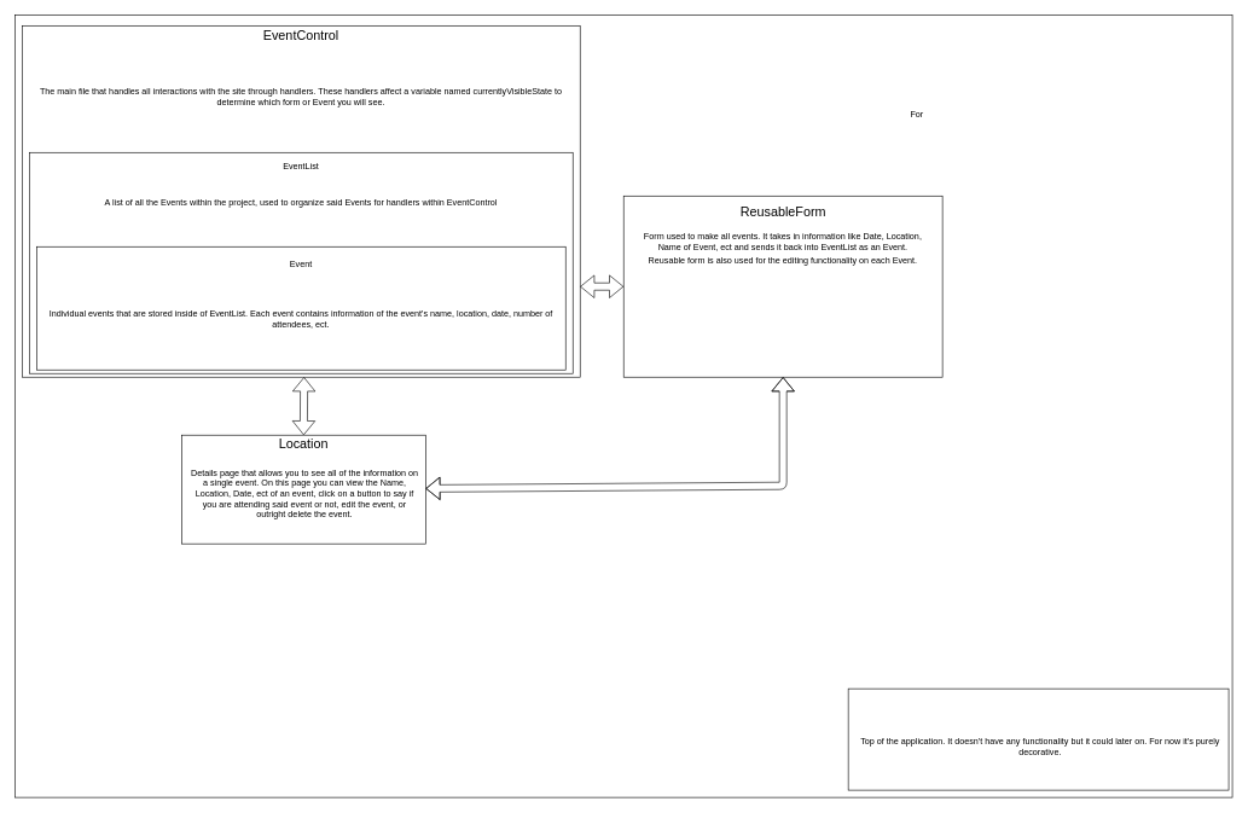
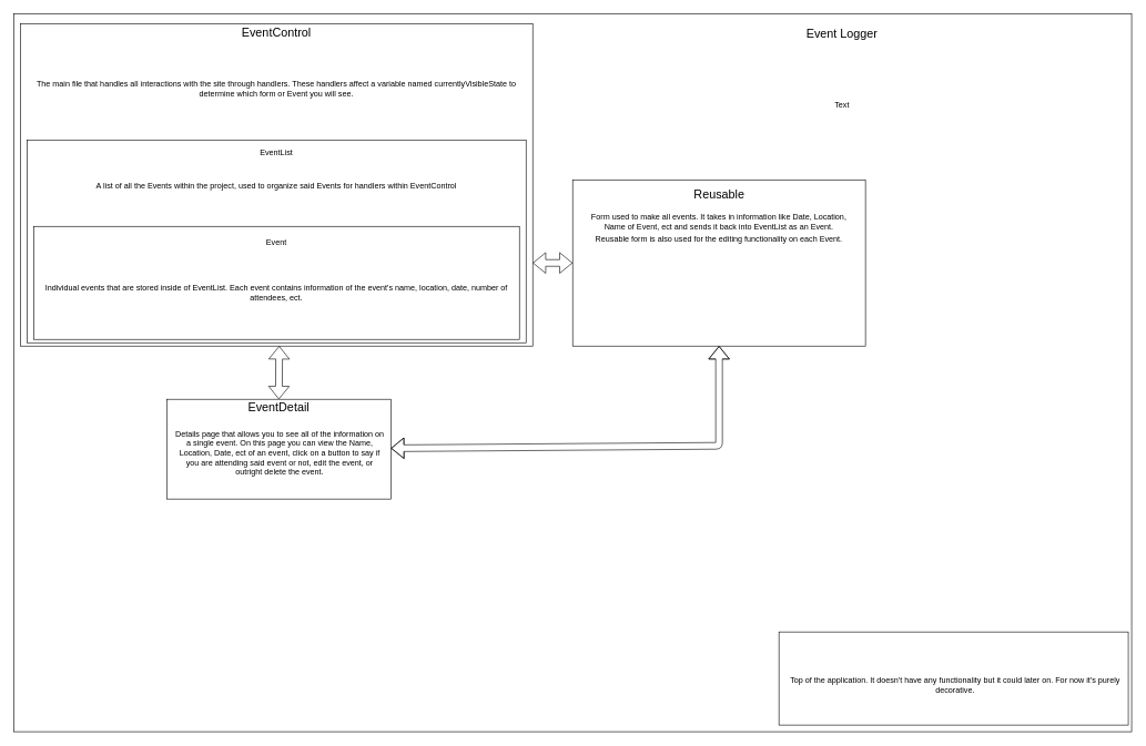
+ <mxCell id="4" value="Event Logger" style="text;html=1;strokeColor=none;fillColor=none;align=center;verticalAlign=middle;whiteSpace=wrap;rounded=0;fontSize=18;" parent="2" vertex="1"><mxGeometry x="1135" y="15" width="220" height="30" as="geometry" /></mxCell>
- <mxCell id="17" value="For" style="text;html=1;strokeColor=none;fillColor=none;align=center;verticalAlign=middle;whiteSpace=wrap;rounded=0;" parent="2" vertex="1"><mxGeometry x="820" y="45" width="850" height="185" as="geometry" /></mxCell>
+ <mxCell id="17" value="Text" style="text;html=1;strokeColor=none;fillColor=none;align=center;verticalAlign=middle;whiteSpace=wrap;rounded=0;" parent="2" vertex="1"><mxGeometry x="820" y="45" width="850" height="185" as="geometry" /></mxCell>
- <mxCell id="7" value="ReusableForm" style="text;html=1;strokeColor=none;fillColor=none;align=center;verticalAlign=middle;whiteSpace=wrap;rounded=0;fontSize=18;" parent="5" vertex="1"><mxGeometry x="146.736" y="8.929" width="146.528" height="26.786" as="geometry" /></mxCell>
+ <mxCell id="7" value="Reusable" style="text;html=1;strokeColor=none;fillColor=none;align=center;verticalAlign=middle;whiteSpace=wrap;rounded=0;fontSize=18;" parent="5" vertex="1"><mxGeometry x="146.736" y="8.929" width="146.528" height="26.786" as="geometry" /></mxCell>
- <mxCell id="11" value="Location" style="text;html=1;strokeColor=none;fillColor=none;align=center;verticalAlign=middle;whiteSpace=wrap;rounded=0;fontSize=18;" parent="9" vertex="1"><mxGeometry x="121.979" y="5.357" width="93.043" height="16.071" as="geometry" /></mxCell>
+ <mxCell id="11" value="EventDetail" style="text;html=1;strokeColor=none;fillColor=none;align=center;verticalAlign=middle;whiteSpace=wrap;rounded=0;fontSize=18;" parent="9" vertex="1"><mxGeometry x="121.979" y="5.357" width="93.043" height="16.071" as="geometry" /></mxCell>
